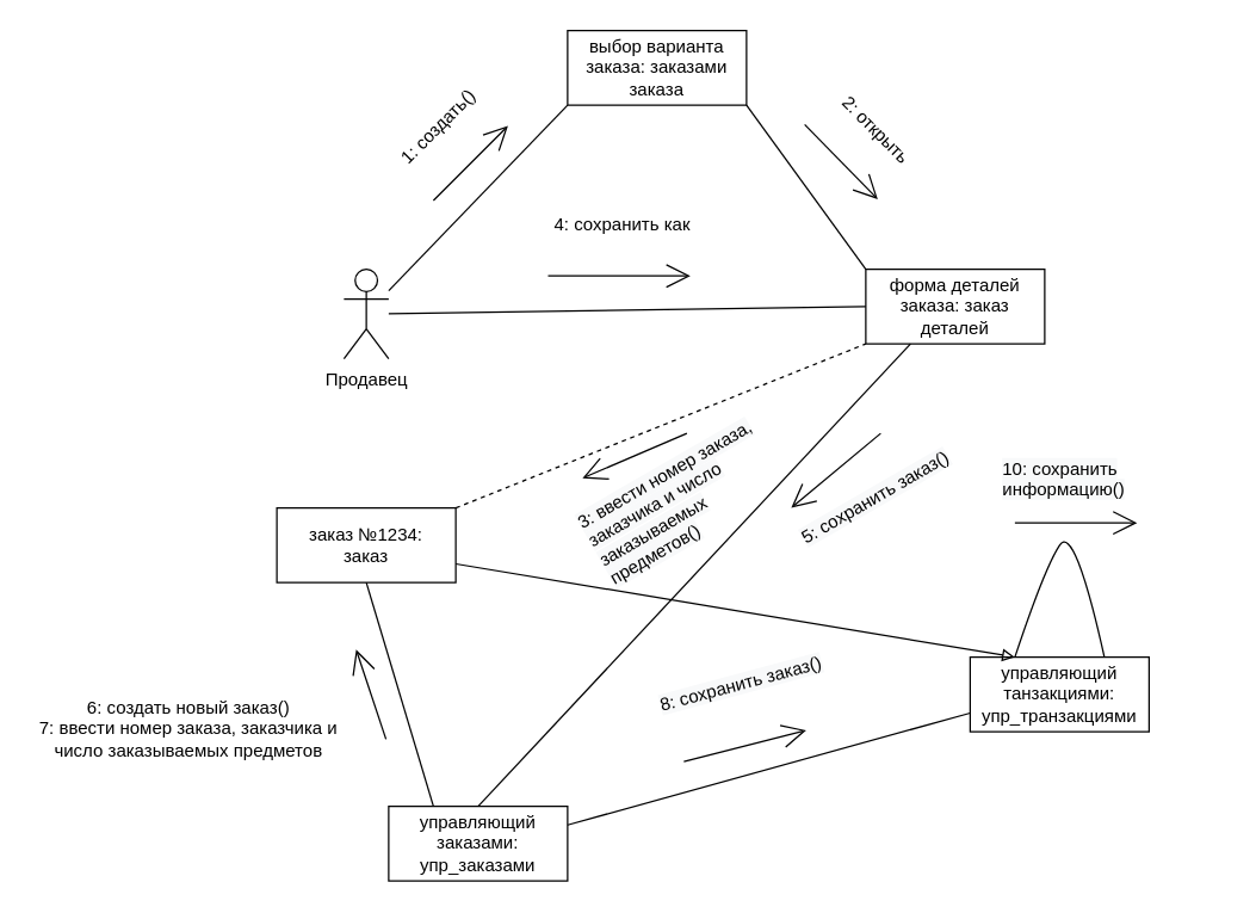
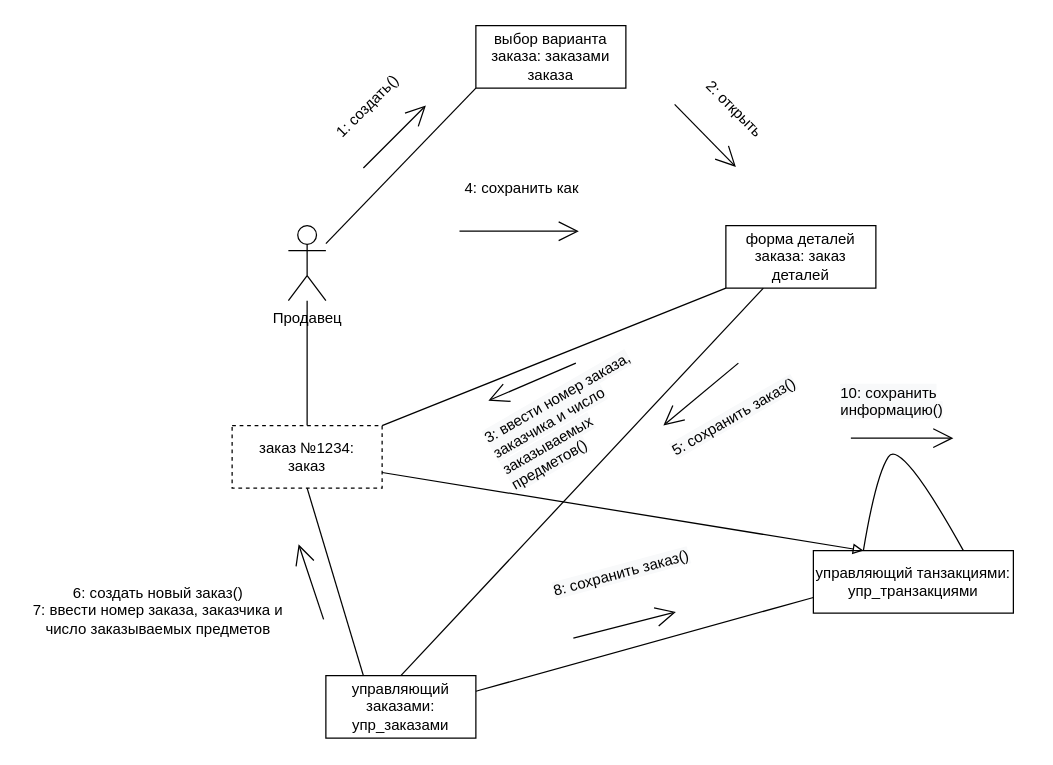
- <mxCell id="6" style="rounded=0;orthogonalLoop=1;jettySize=auto;html=1;entryX=0;entryY=0;entryDx=0;entryDy=0;exitX=1;exitY=1;exitDx=0;exitDy=0;endArrow=none;endFill=0;" edge="1" parent="1" source="4" target="5"><mxGeometry relative="1" as="geometry"><mxPoint x="270" y="204.444" as="sourcePoint" /><mxPoint x="390" y="80" as="targetPoint" /></mxGeometry></mxCell>
- <mxCell id="7" style="rounded=0;orthogonalLoop=1;jettySize=auto;html=1;entryX=0;entryY=0.5;entryDx=0;entryDy=0;endArrow=none;endFill=0;" edge="1" parent="1" source="3" target="5"><mxGeometry relative="1" as="geometry"><mxPoint x="280" y="214.444" as="sourcePoint" /><mxPoint x="400" y="90" as="targetPoint" /></mxGeometry></mxCell>
+ <mxCell id="7" style="rounded=0;orthogonalLoop=1;jettySize=auto;html=1;endArrow=none;endFill=0;" edge="1" parent="1" source="3" target="8"><mxGeometry relative="1" as="geometry"><mxPoint x="280" y="214.444" as="sourcePoint" /><mxPoint x="400" y="90" as="targetPoint" /></mxGeometry></mxCell>
- <mxCell id="12" style="rounded=0;orthogonalLoop=1;jettySize=auto;html=1;entryX=0;entryY=1;entryDx=0;entryDy=0;endArrow=none;endFill=0;exitX=1;exitY=0;exitDx=0;exitDy=0;dashed=1;" edge="1" parent="1" source="8" target="5"><mxGeometry relative="1" as="geometry"><mxPoint x="270" y="219.776" as="sourcePoint" /><mxPoint x="590" y="215" as="targetPoint" /></mxGeometry></mxCell>
+ <mxCell id="12" style="rounded=0;orthogonalLoop=1;jettySize=auto;html=1;entryX=0;entryY=1;entryDx=0;entryDy=0;endArrow=none;endFill=0;exitX=1;exitY=0;exitDx=0;exitDy=0;" edge="1" parent="1" source="8" target="5"><mxGeometry relative="1" as="geometry"><mxPoint x="270" y="219.776" as="sourcePoint" /><mxPoint x="590" y="215" as="targetPoint" /></mxGeometry></mxCell>
- <mxCell id="8" value="заказ №1234:&lt;br&gt;заказ" style="rounded=0;whiteSpace=wrap;html=1;" vertex="1" parent="1"><mxGeometry x="185" y="340" width="120" height="50" as="geometry" /></mxCell>
+ <mxCell id="8" value="заказ №1234:&lt;br&gt;заказ" style="rounded=0;whiteSpace=wrap;html=1;dashed=1;" vertex="1" parent="1"><mxGeometry x="185" y="340" width="120" height="50" as="geometry" /></mxCell>
- <mxCell id="9" value="управляющий танзакциями: упр_транзакциями" style="rounded=0;whiteSpace=wrap;html=1;" vertex="1" parent="1"><mxGeometry x="650" y="440" width="120" height="50" as="geometry" /></mxCell>
+ <mxCell id="9" value="управляющий танзакциями: упр_транзакциями" style="rounded=0;whiteSpace=wrap;html=1;" vertex="1" parent="1"><mxGeometry x="650" y="440" width="160" height="50" as="geometry" /></mxCell>
